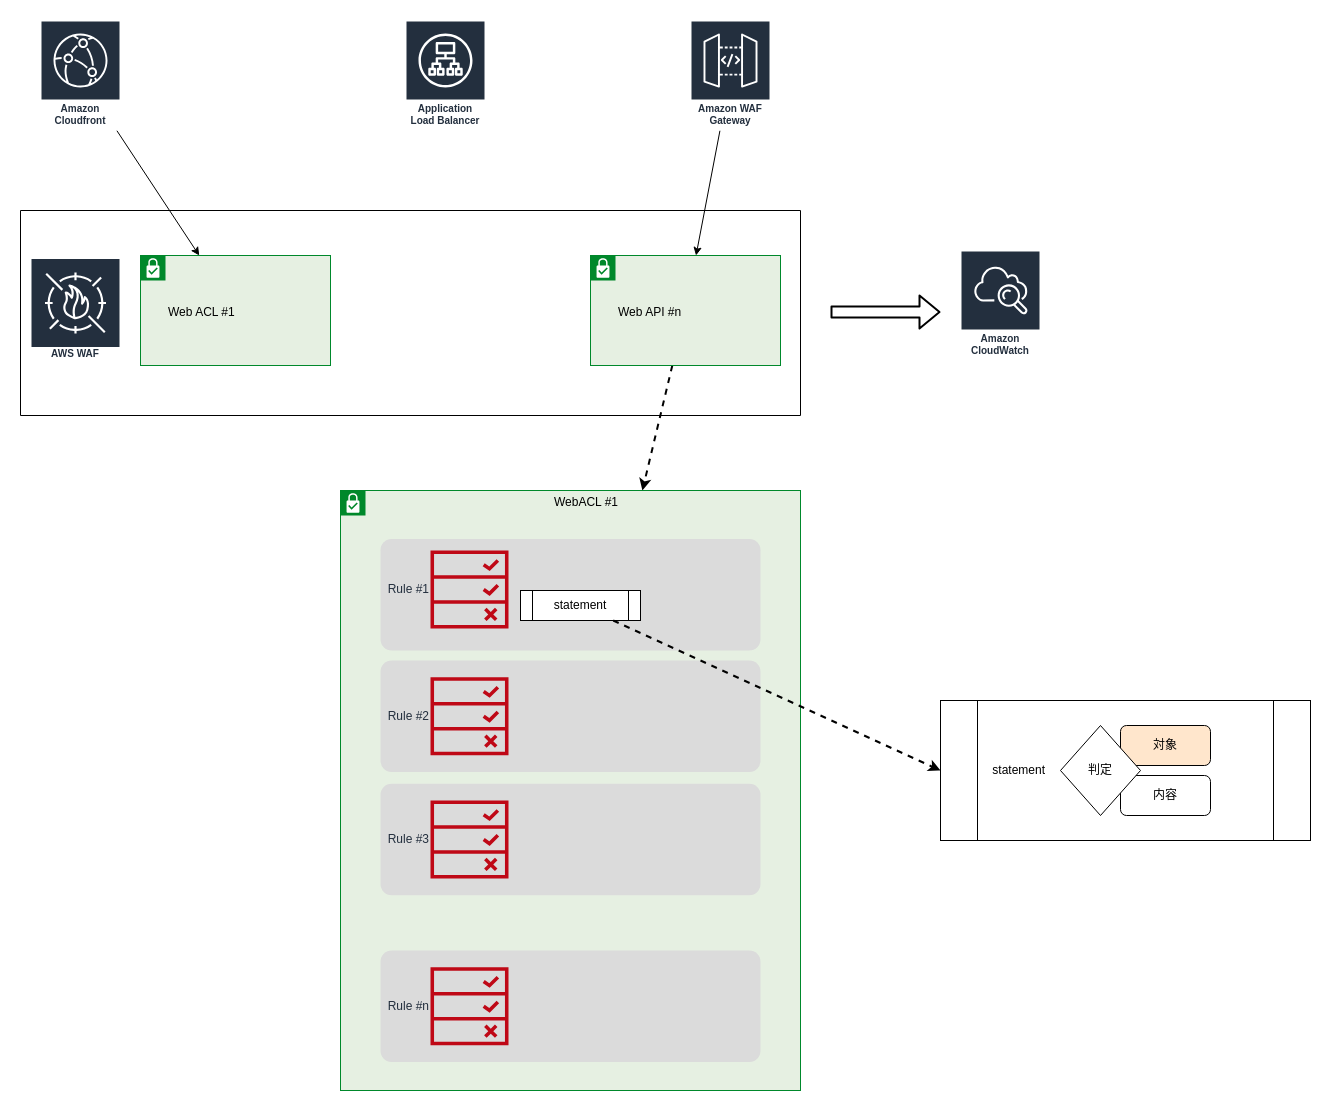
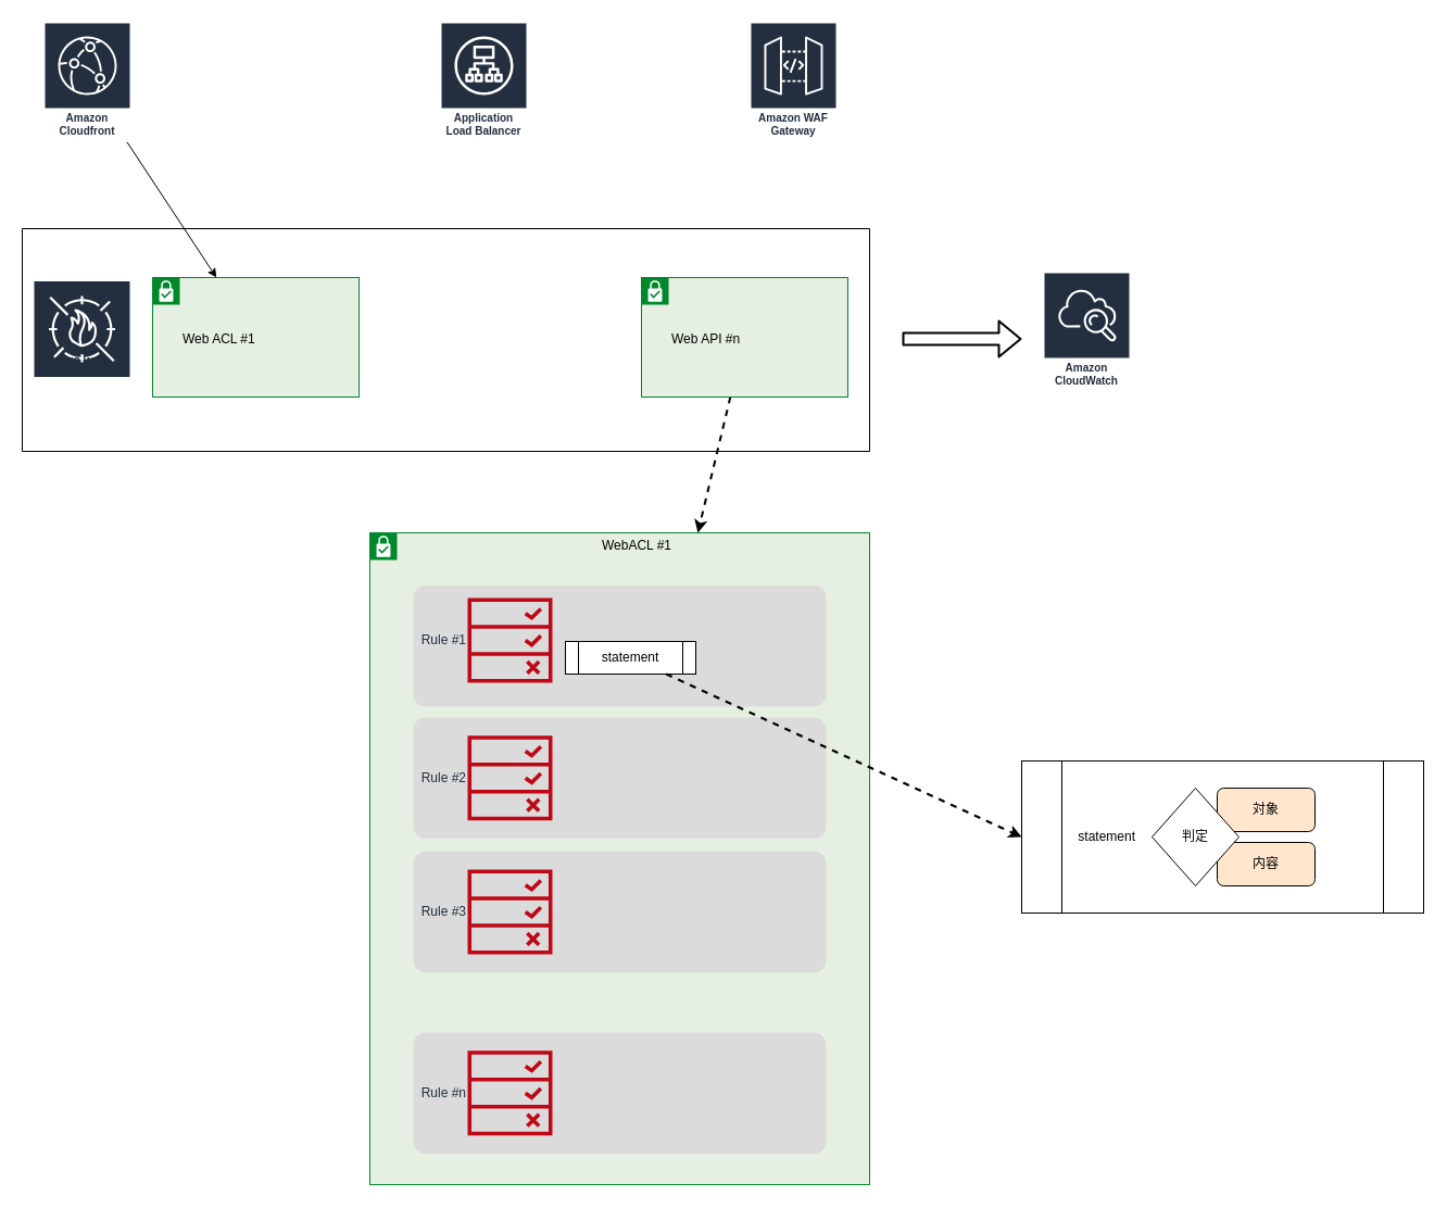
- <mxCell id="10" style="edgeStyle=none;html=1;fontColor=#000000;" parent="1" source="11" target="4" edge="1"><mxGeometry relative="1" as="geometry" /></mxCell>
- <mxCell id="6" value="AWS WAF" style="sketch=0;outlineConnect=0;fontColor=#232F3E;gradientColor=none;strokeColor=#ffffff;fillColor=#232F3E;dashed=0;verticalLabelPosition=middle;verticalAlign=bottom;align=center;html=1;whiteSpace=wrap;fontSize=10;fontStyle=1;spacing=3;shape=mxgraph.aws4.productIcon;prIcon=mxgraph.aws4.waf;" parent="5" vertex="1"><mxGeometry x="10" y="47.5" width="90" height="105" as="geometry" /></mxCell>
+ <mxCell id="6" value="AWS WAF" style="sketch=0;outlineConnect=0;fontColor=#232F3E;gradientColor=none;strokeColor=#ffffff;fillColor=#232F3E;dashed=0;verticalLabelPosition=middle;verticalAlign=bottom;align=center;html=1;whiteSpace=wrap;fontSize=10;fontStyle=1;spacing=3;shape=mxgraph.aws4.productIcon;prIcon=mxgraph.aws4.waf;" parent="5" vertex="1"><mxGeometry x="10" y="47.5" width="90" height="85" as="geometry" /></mxCell>
- <mxCell id="26" value="内容" style="rounded=1;whiteSpace=wrap;html=1;" parent="24" vertex="1"><mxGeometry x="60" y="50" width="90" height="40" as="geometry" /></mxCell>
+ <mxCell id="26" value="内容" style="rounded=1;whiteSpace=wrap;html=1;fillColor=#ffe6cc;" parent="24" vertex="1"><mxGeometry x="60" y="50" width="90" height="40" as="geometry" /></mxCell>
